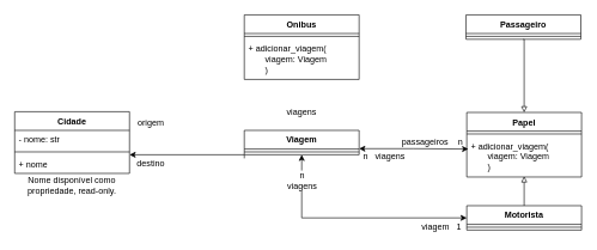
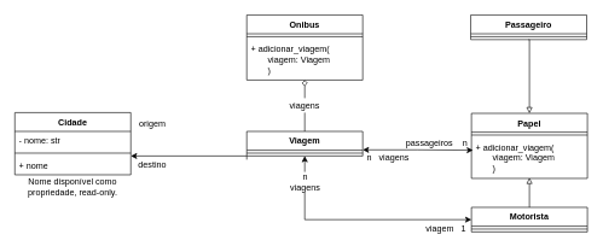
+ <mxCell id="24" style="edgeStyle=orthogonalEdgeStyle;rounded=0;orthogonalLoop=1;jettySize=auto;html=1;entryX=0.5;entryY=0;entryDx=0;entryDy=0;startArrow=diamond;startFill=0;endArrow=none;endFill=0;" edge="1" parent="1" source="25" target="18"><mxGeometry relative="1" as="geometry" /></mxCell>
- <mxCell id="28" value="viagens" style="text;strokeColor=none;align=center;fillColor=default;html=1;verticalAlign=middle;whiteSpace=wrap;rounded=0;" vertex="1" parent="1"><mxGeometry x="390" y="145" width="60" height="20" as="geometry" /></mxCell>
+ <mxCell id="28" value="viagens" style="text;strokeColor=none;align=center;fillColor=default;html=1;verticalAlign=middle;whiteSpace=wrap;rounded=0;" vertex="1" parent="1"><mxGeometry x="390" y="135" width="60" height="20" as="geometry" /></mxCell>
